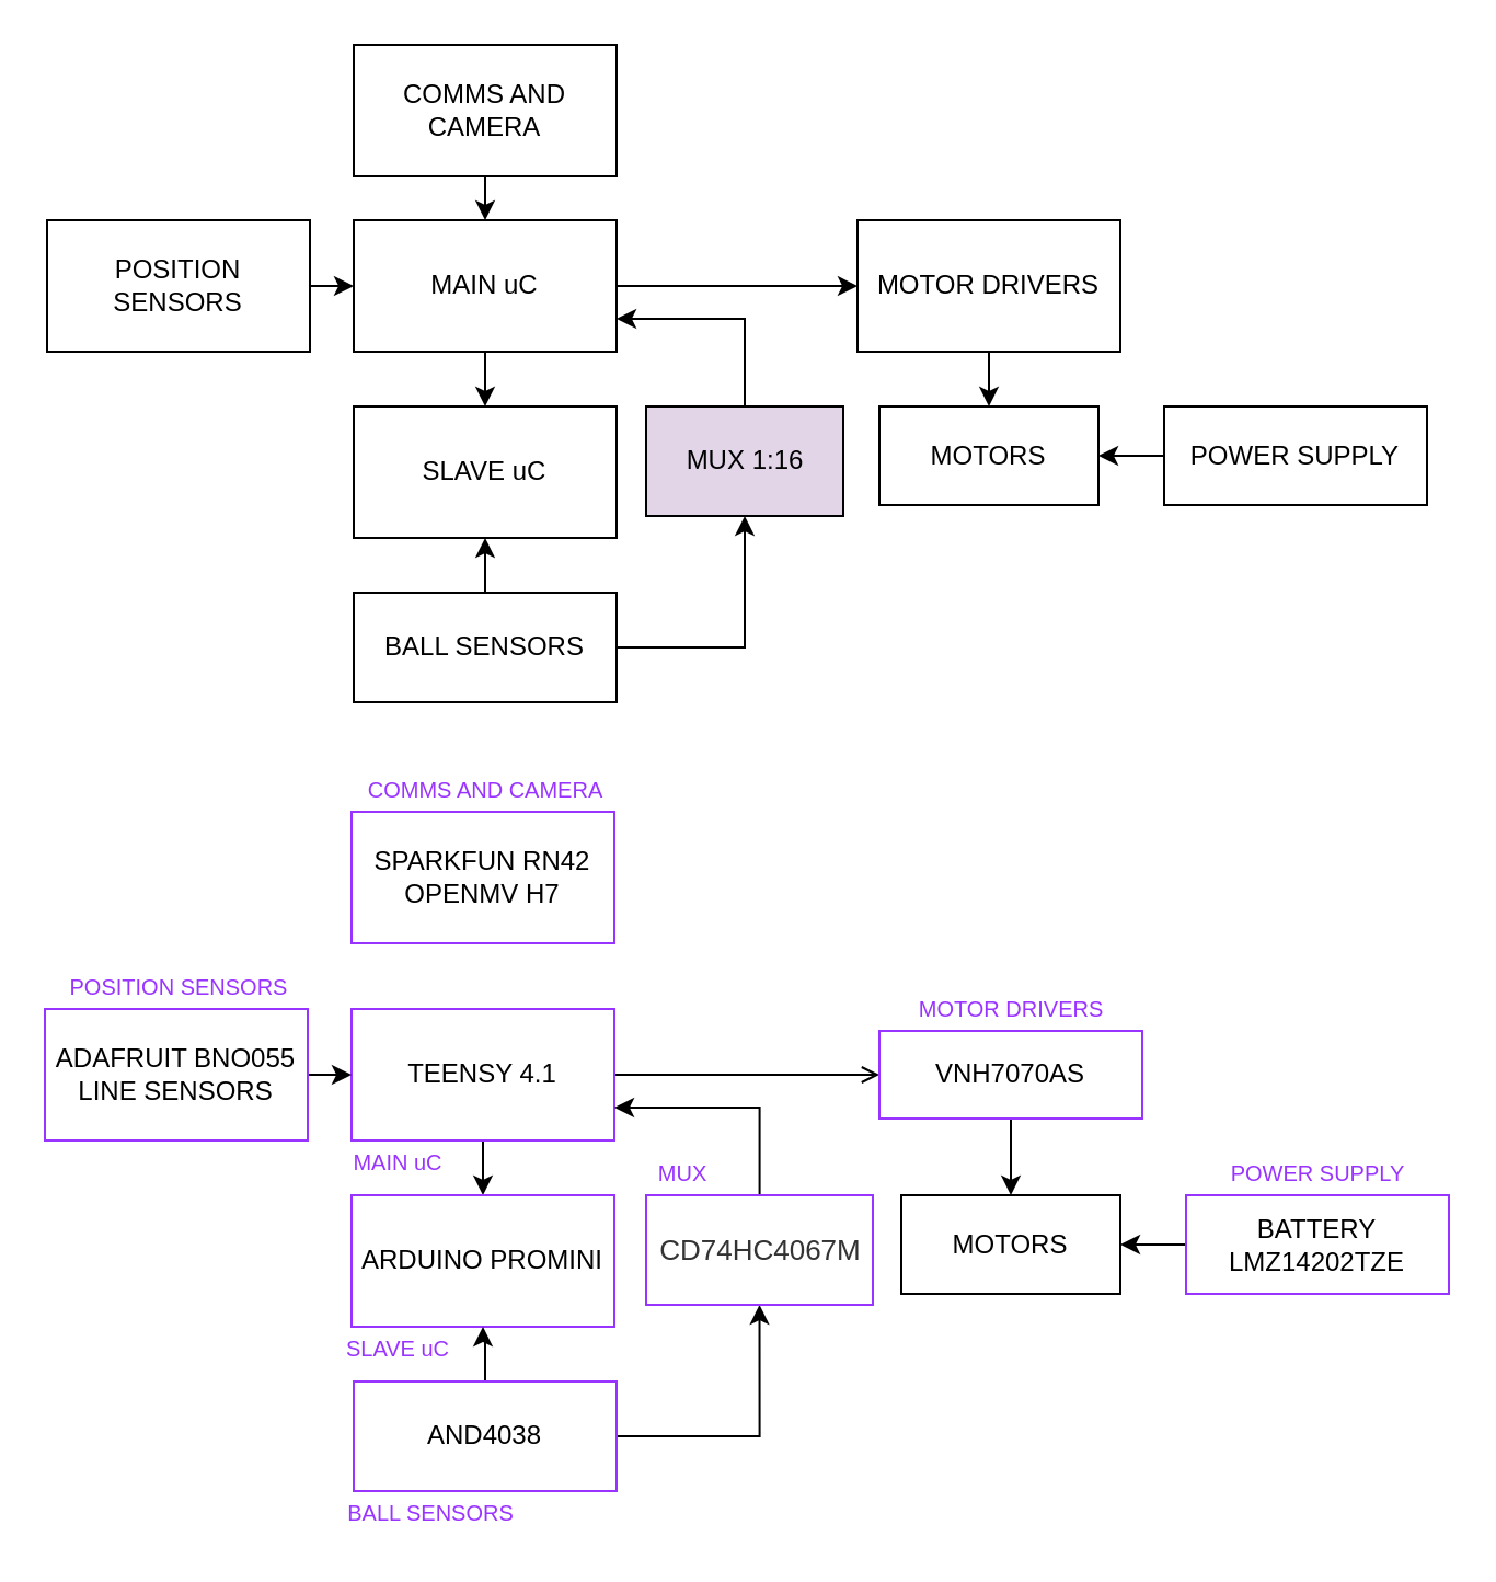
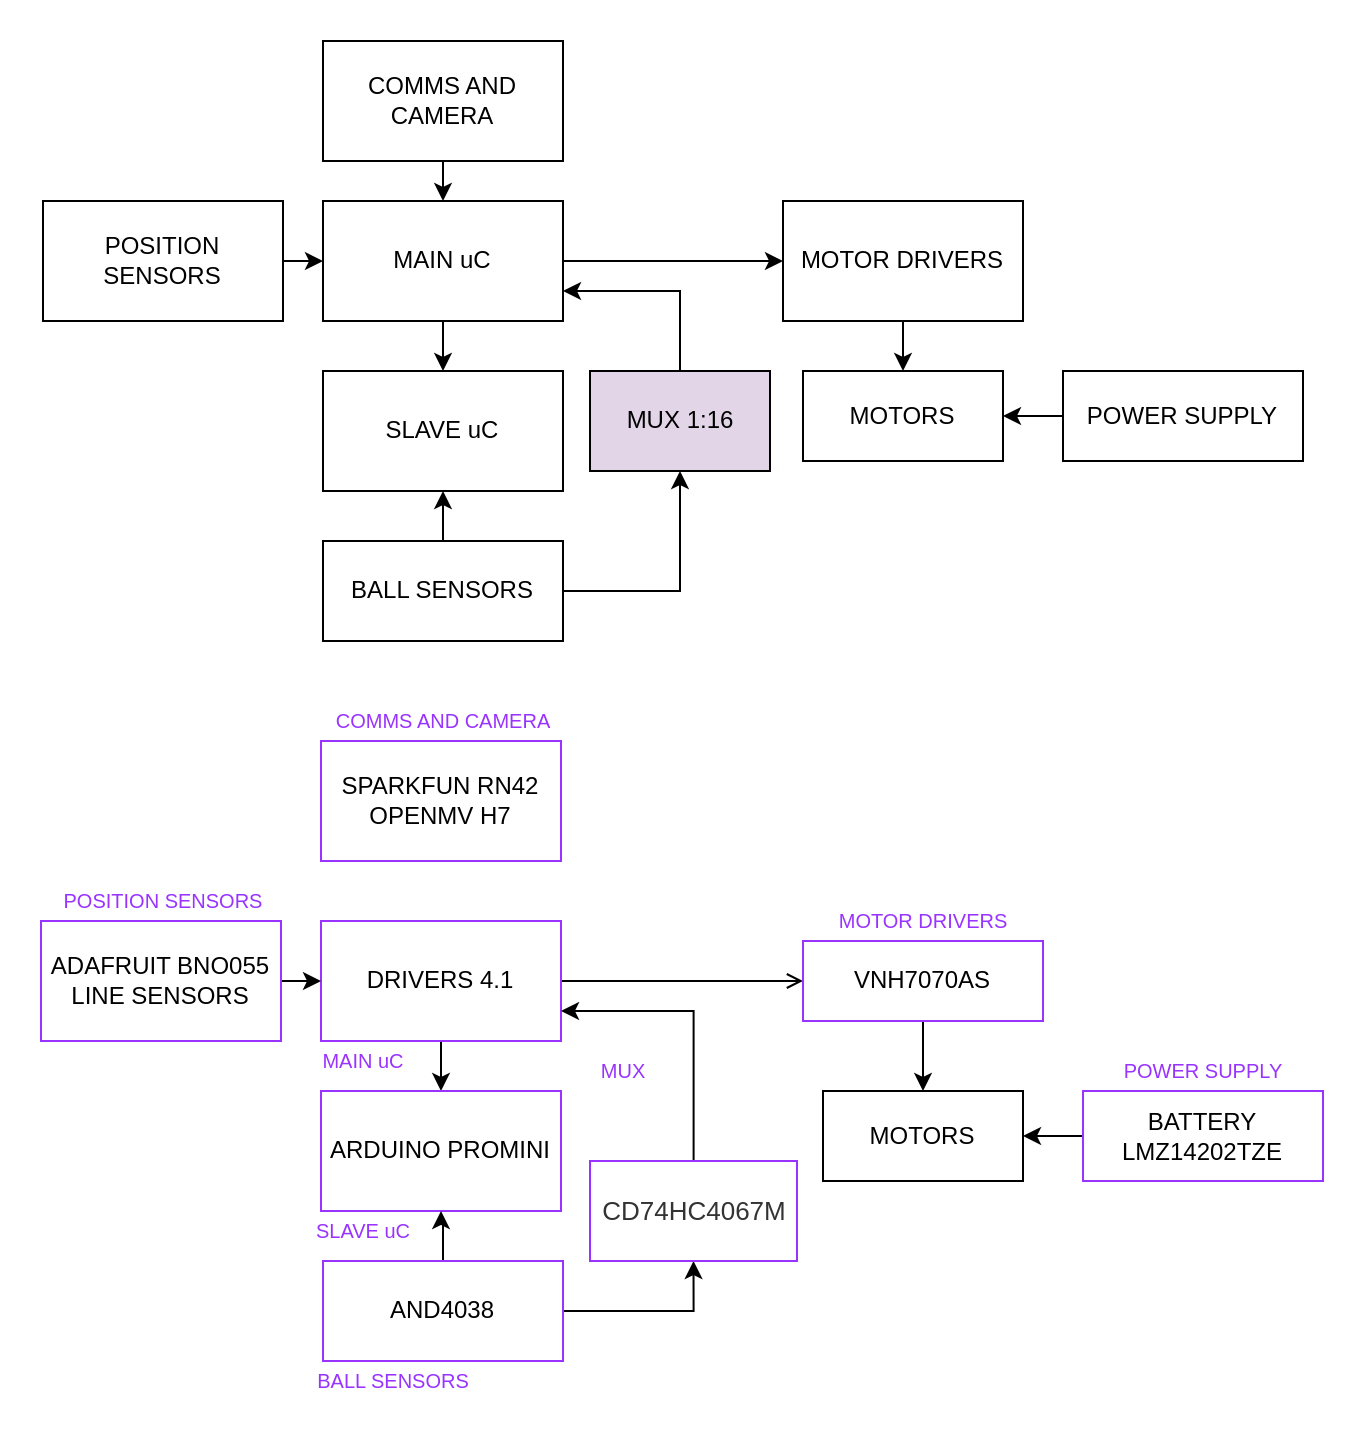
- <mxCell id="20" value="TEENSY 4.1" style="rounded=0;whiteSpace=wrap;html=1;strokeColor=#9933FF;" parent="1" vertex="1"><mxGeometry x="160" y="460" width="120" height="60" as="geometry" /></mxCell>
+ <mxCell id="20" value="DRIVERS 4.1" style="rounded=0;whiteSpace=wrap;html=1;strokeColor=#9933FF;" parent="1" vertex="1"><mxGeometry x="160" y="460" width="120" height="60" as="geometry" /></mxCell>
- <mxCell id="43" value="&lt;span style=&quot;color: rgb(51 , 51 , 51) ; font-family: &amp;#34;arial&amp;#34; , &amp;#34;helvetica&amp;#34; , sans-serif ; font-size: 13px ; background-color: rgb(255 , 255 , 255)&quot;&gt;CD74HC4067M&lt;/span&gt;" style="rounded=0;whiteSpace=wrap;html=1;strokeColor=#9933FF;" vertex="1" parent="1"><mxGeometry x="294.5" y="545" width="103.5" height="50" as="geometry" /></mxCell>
+ <mxCell id="43" value="&lt;span style=&quot;color: rgb(51 , 51 , 51) ; font-family: &amp;#34;arial&amp;#34; , &amp;#34;helvetica&amp;#34; , sans-serif ; font-size: 13px ; background-color: rgb(255 , 255 , 255)&quot;&gt;CD74HC4067M&lt;/span&gt;" style="rounded=0;whiteSpace=wrap;html=1;strokeColor=#9933FF;" vertex="1" parent="1"><mxGeometry x="294.5" y="580" width="103.5" height="50" as="geometry" /></mxCell>
